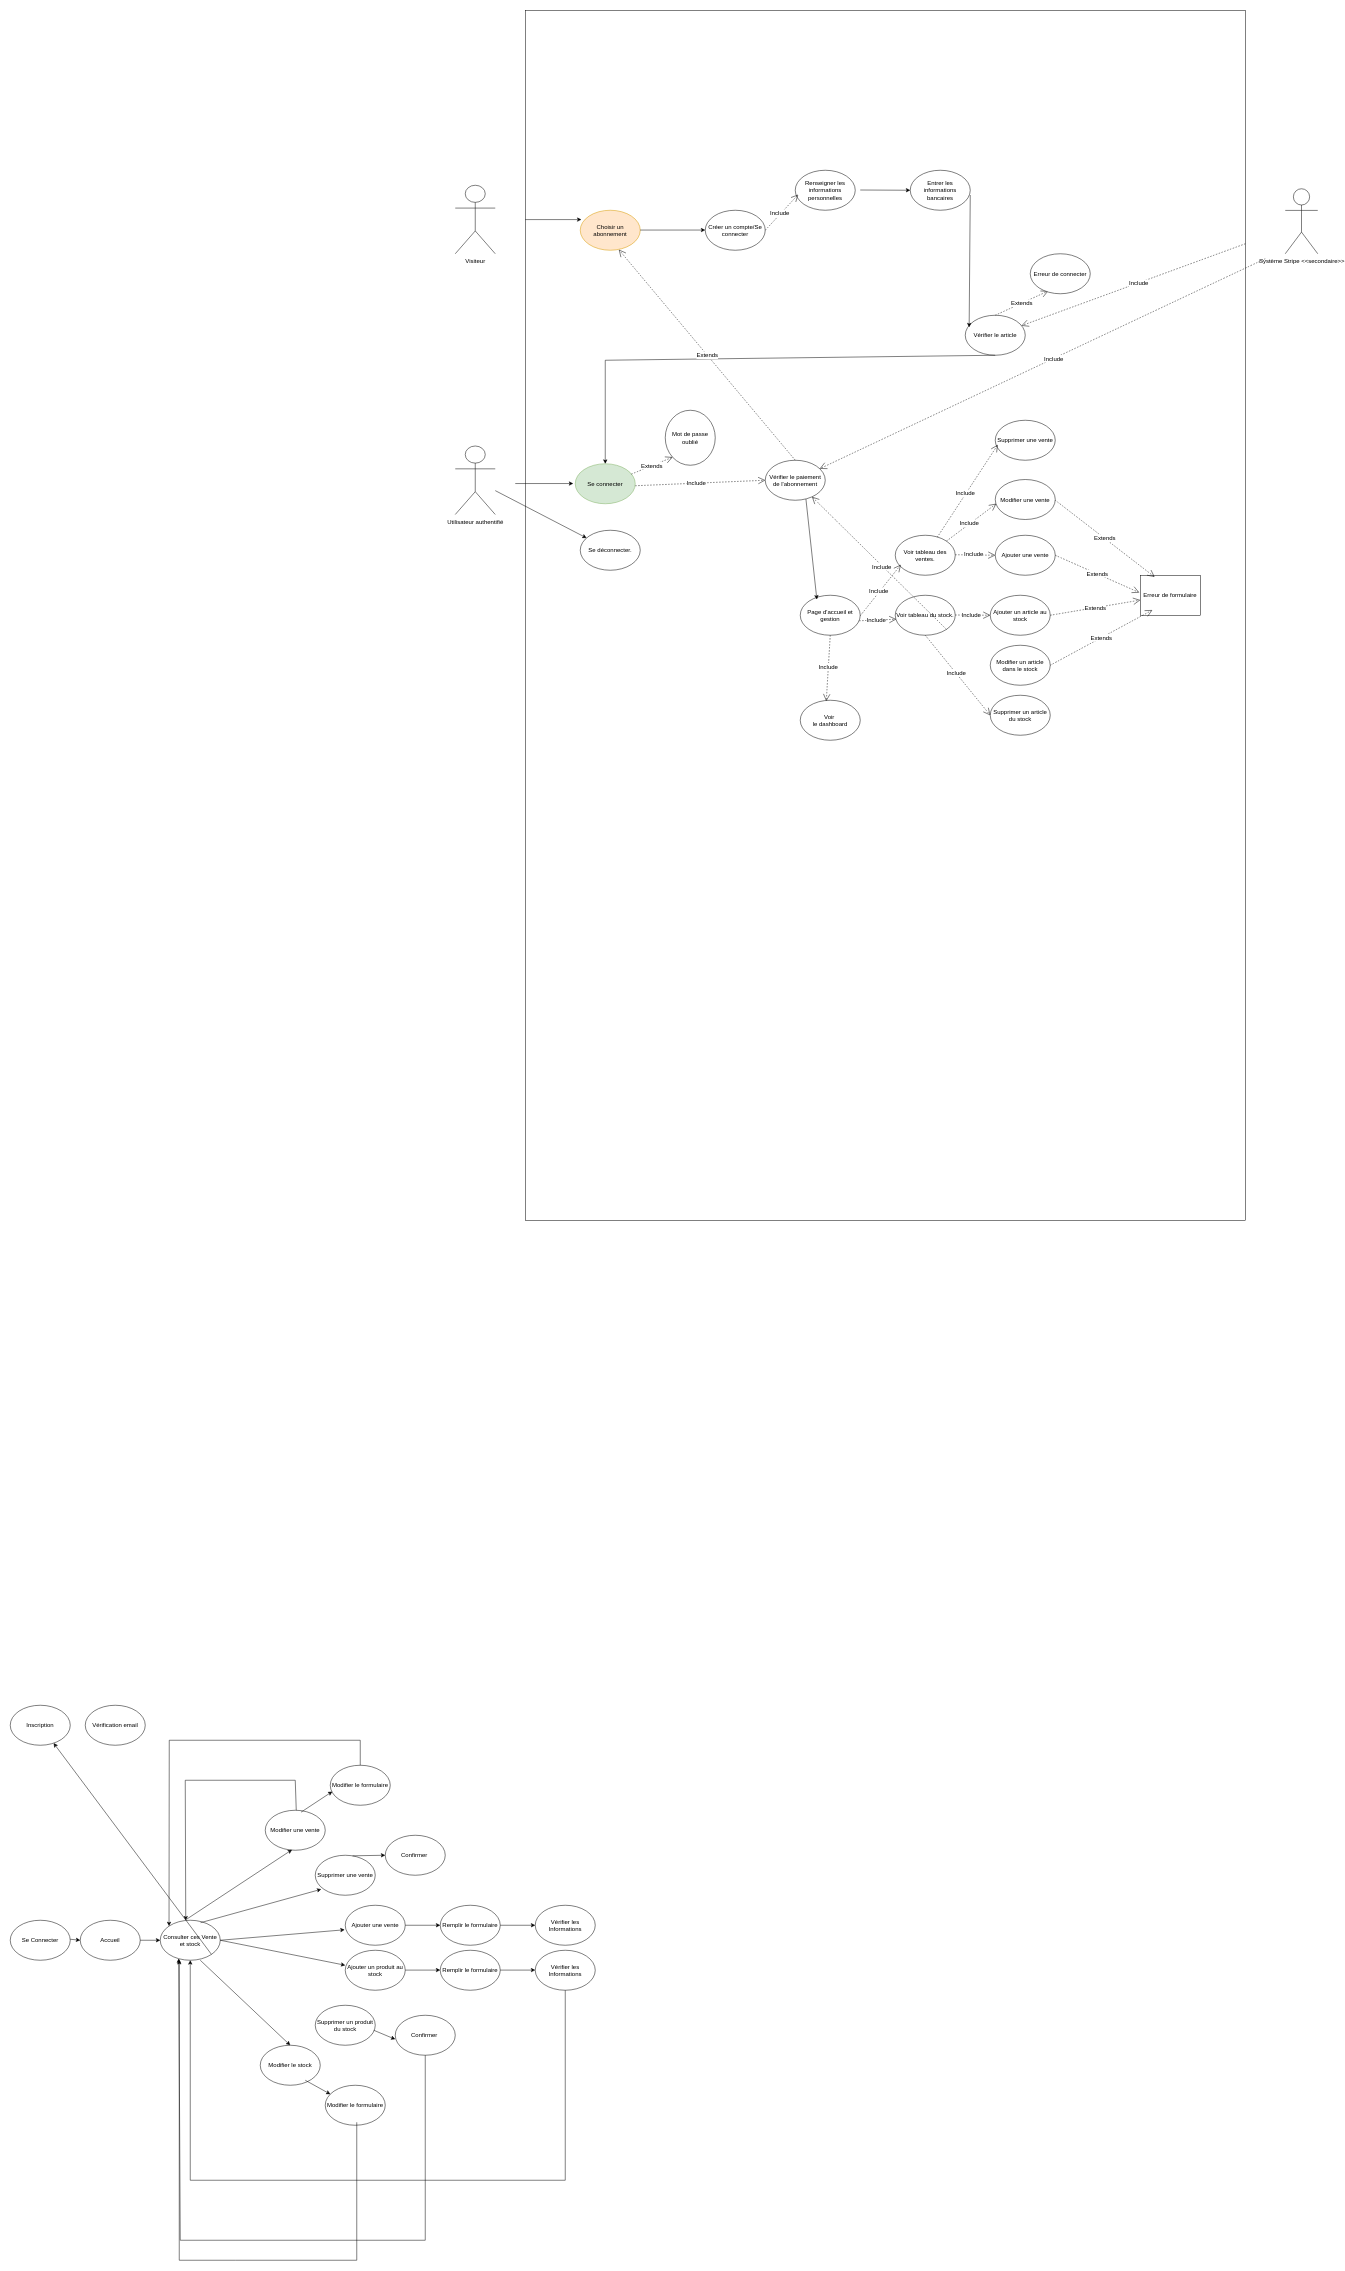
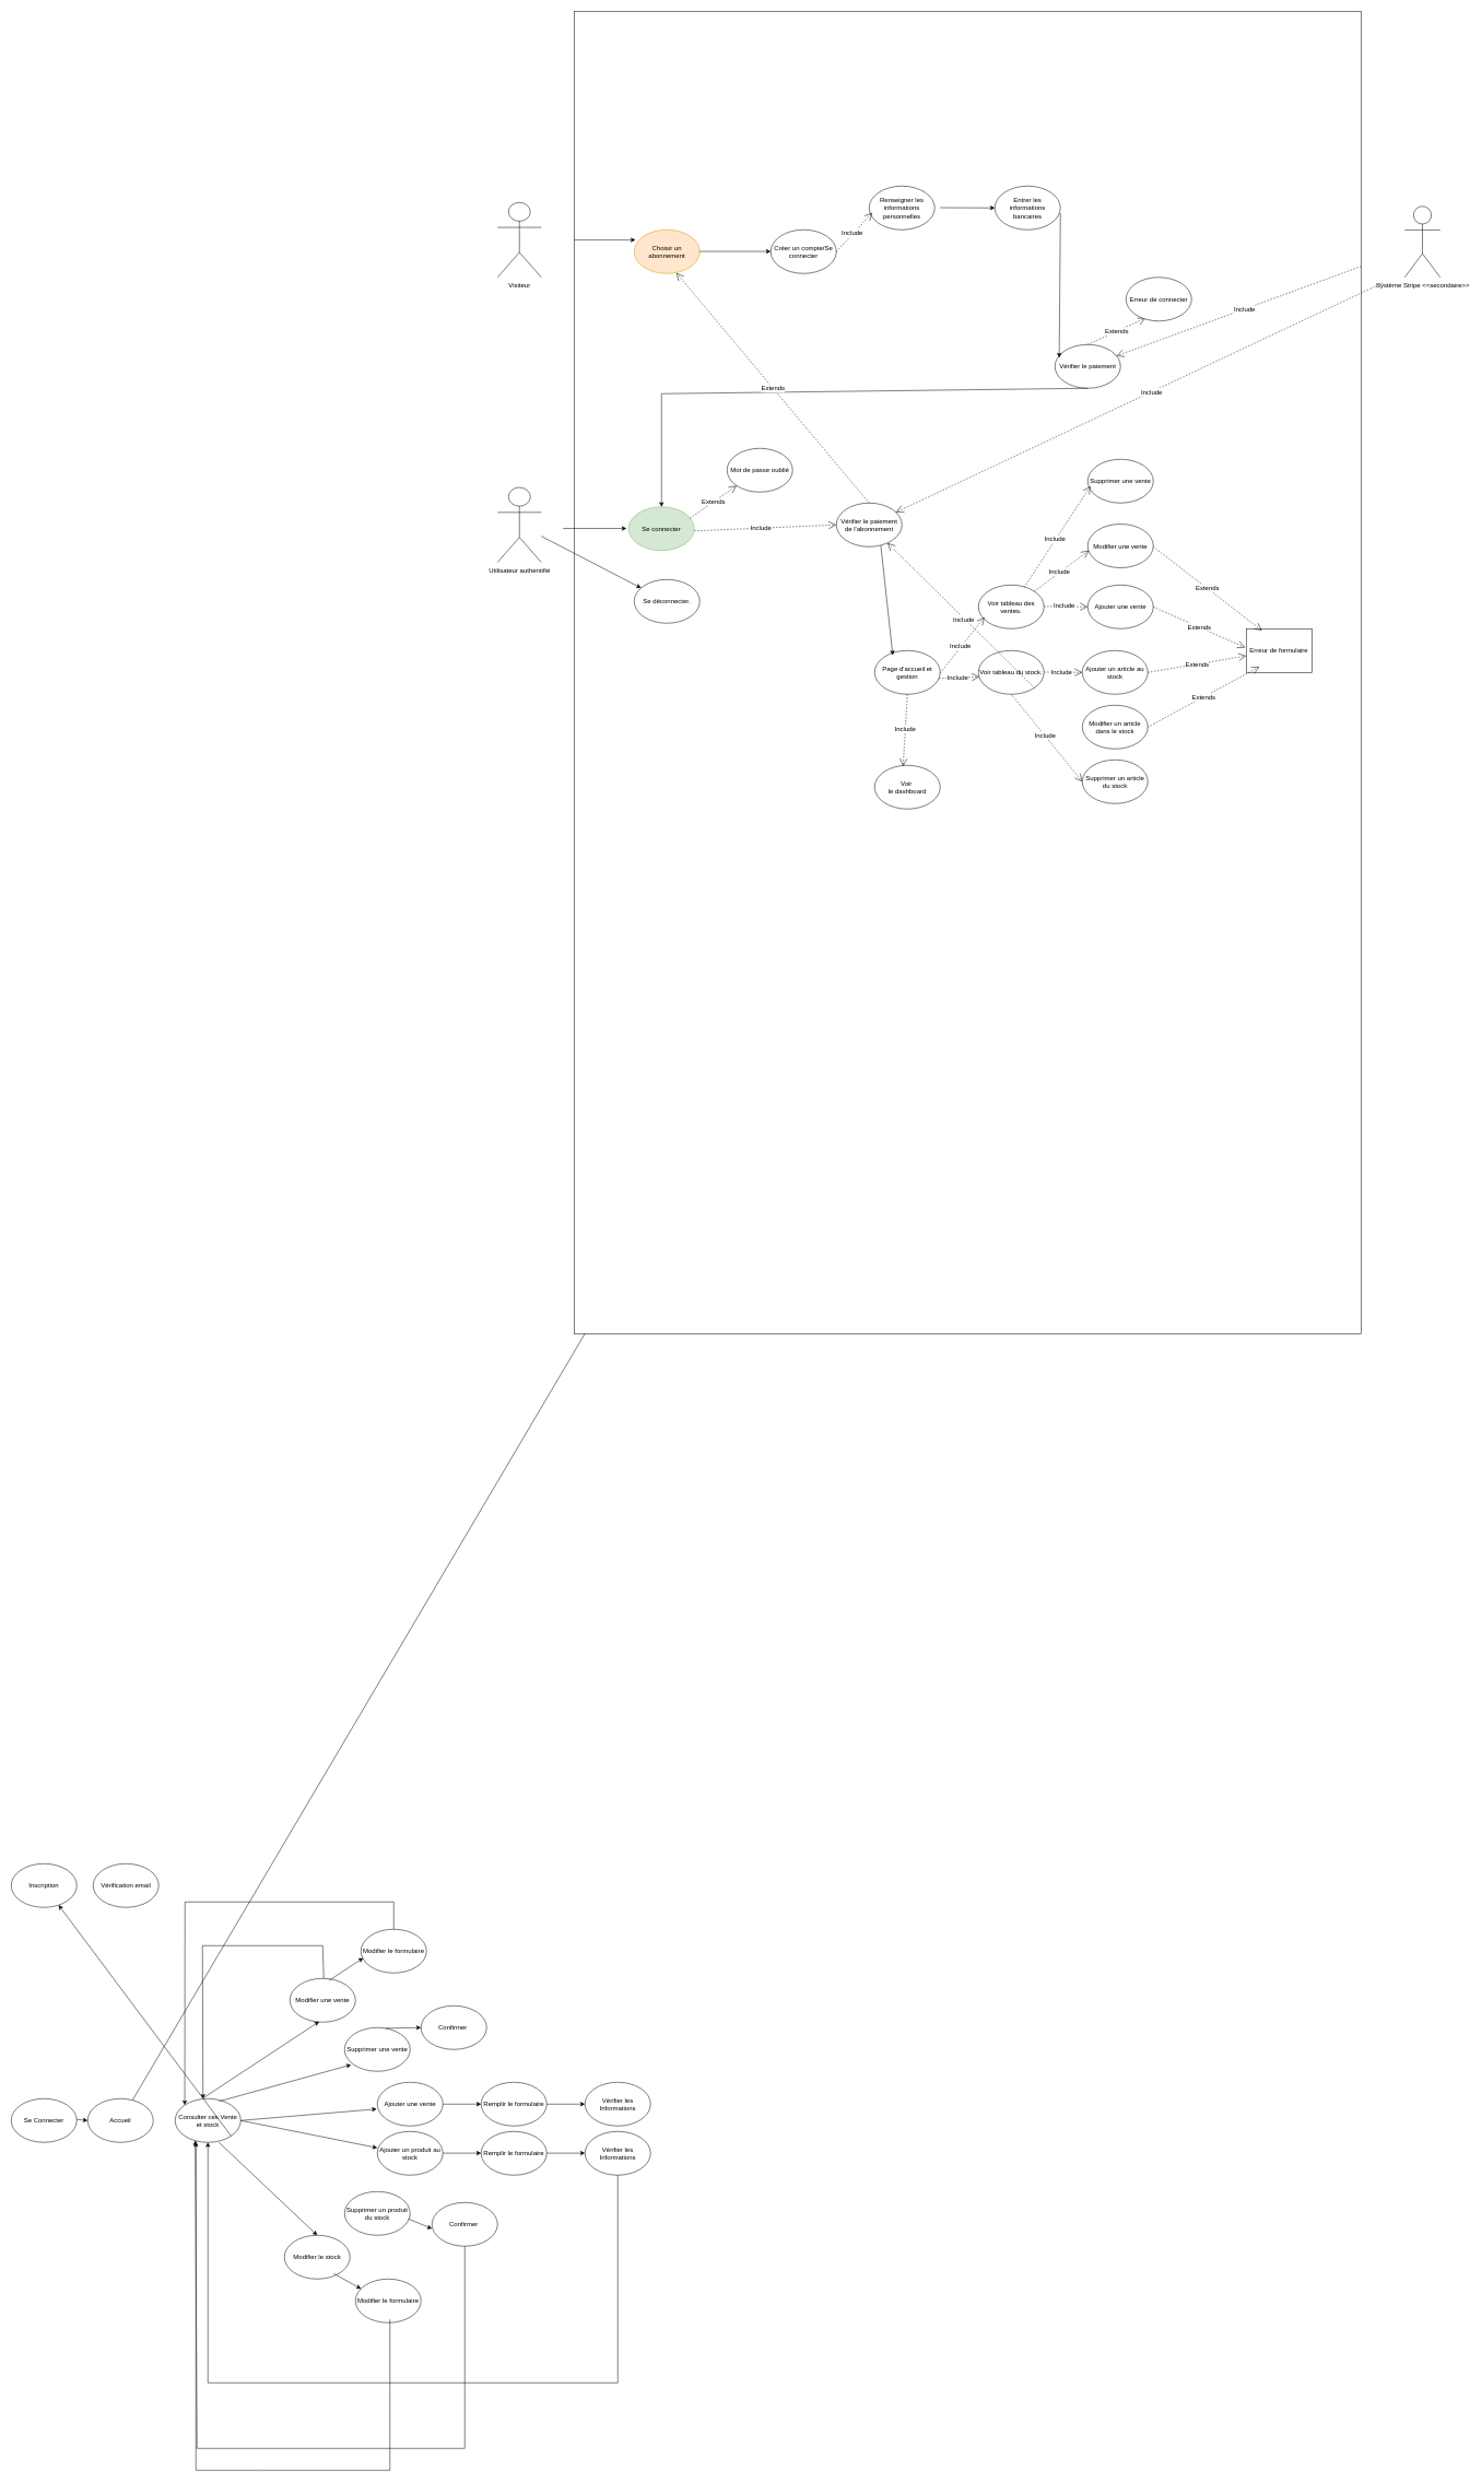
- <mxCell id="50" value="Vérifier le article" style="ellipse;whiteSpace=wrap;html=1;" parent="1" vertex="1"><mxGeometry x="1930" y="630" width="120" height="80" as="geometry" /></mxCell>
+ <mxCell id="50" value="Vérifier le paiement" style="ellipse;whiteSpace=wrap;html=1;" parent="1" vertex="1"><mxGeometry x="1930" y="630" width="120" height="80" as="geometry" /></mxCell>
- <mxCell id="62" value="Mot de passe oublié" style="ellipse;whiteSpace=wrap;html=1;" parent="1" vertex="1"><mxGeometry x="1330" y="820" width="100" height="110" as="geometry" /></mxCell>
+ <mxCell id="62" value="Mot de passe oublié" style="ellipse;whiteSpace=wrap;html=1;" parent="1" vertex="1"><mxGeometry x="1330" y="820" width="120" height="80" as="geometry" /></mxCell>
- <mxCell id="22" value="" style="endArrow=classic;html=1;rounded=0;entryX=0;entryY=0.5;entryDx=0;entryDy=0;labelBackgroundColor=none;fontColor=default;" parent="1" source="13" target="3" edge="1"><mxGeometry width="50" height="50" relative="1" as="geometry"><mxPoint x="390" y="3920" as="sourcePoint" /><mxPoint x="400" y="3882" as="targetPoint" /></mxGeometry></mxCell>
+ <mxCell id="22" value="" style="endArrow=classic;html=1;rounded=0;labelBackgroundColor=none;fontColor=default;" parent="1" source="13" target="68" edge="1"><mxGeometry width="50" height="50" relative="1" as="geometry"><mxPoint x="390" y="3920" as="sourcePoint" /><mxPoint x="400" y="3882" as="targetPoint" /></mxGeometry></mxCell>
